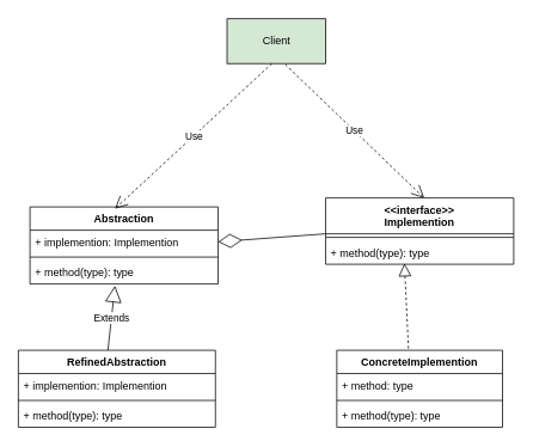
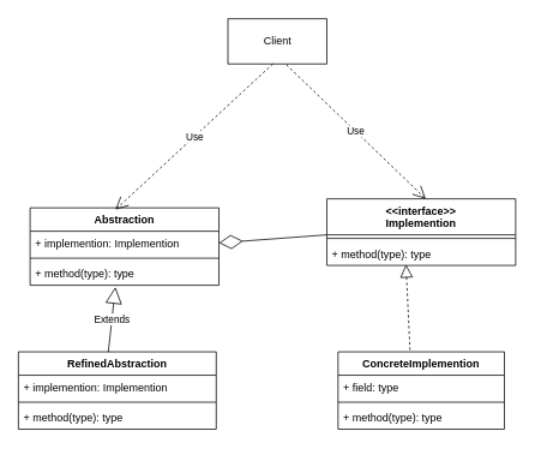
- <mxCell id="20" value="Client" style="html=1;fillColor=#d5e8d4;" vertex="1" parent="1"><mxGeometry x="253" y="20" width="110" height="50" as="geometry" /></mxCell>
+ <mxCell id="20" value="Client" style="html=1;" vertex="1" parent="1"><mxGeometry x="253" y="20" width="110" height="50" as="geometry" /></mxCell>
- <mxCell id="11" value="+ method: type" style="text;strokeColor=none;fillColor=none;align=left;verticalAlign=top;spacingLeft=4;spacingRight=4;overflow=hidden;rotatable=0;points=[[0,0.5],[1,0.5]];portConstraint=eastwest;" vertex="1" parent="10"><mxGeometry y="26" width="185" height="26" as="geometry" /></mxCell>
+ <mxCell id="11" value="+ field: type" style="text;strokeColor=none;fillColor=none;align=left;verticalAlign=top;spacingLeft=4;spacingRight=4;overflow=hidden;rotatable=0;points=[[0,0.5],[1,0.5]];portConstraint=eastwest;" vertex="1" parent="10"><mxGeometry y="26" width="185" height="26" as="geometry" /></mxCell>
